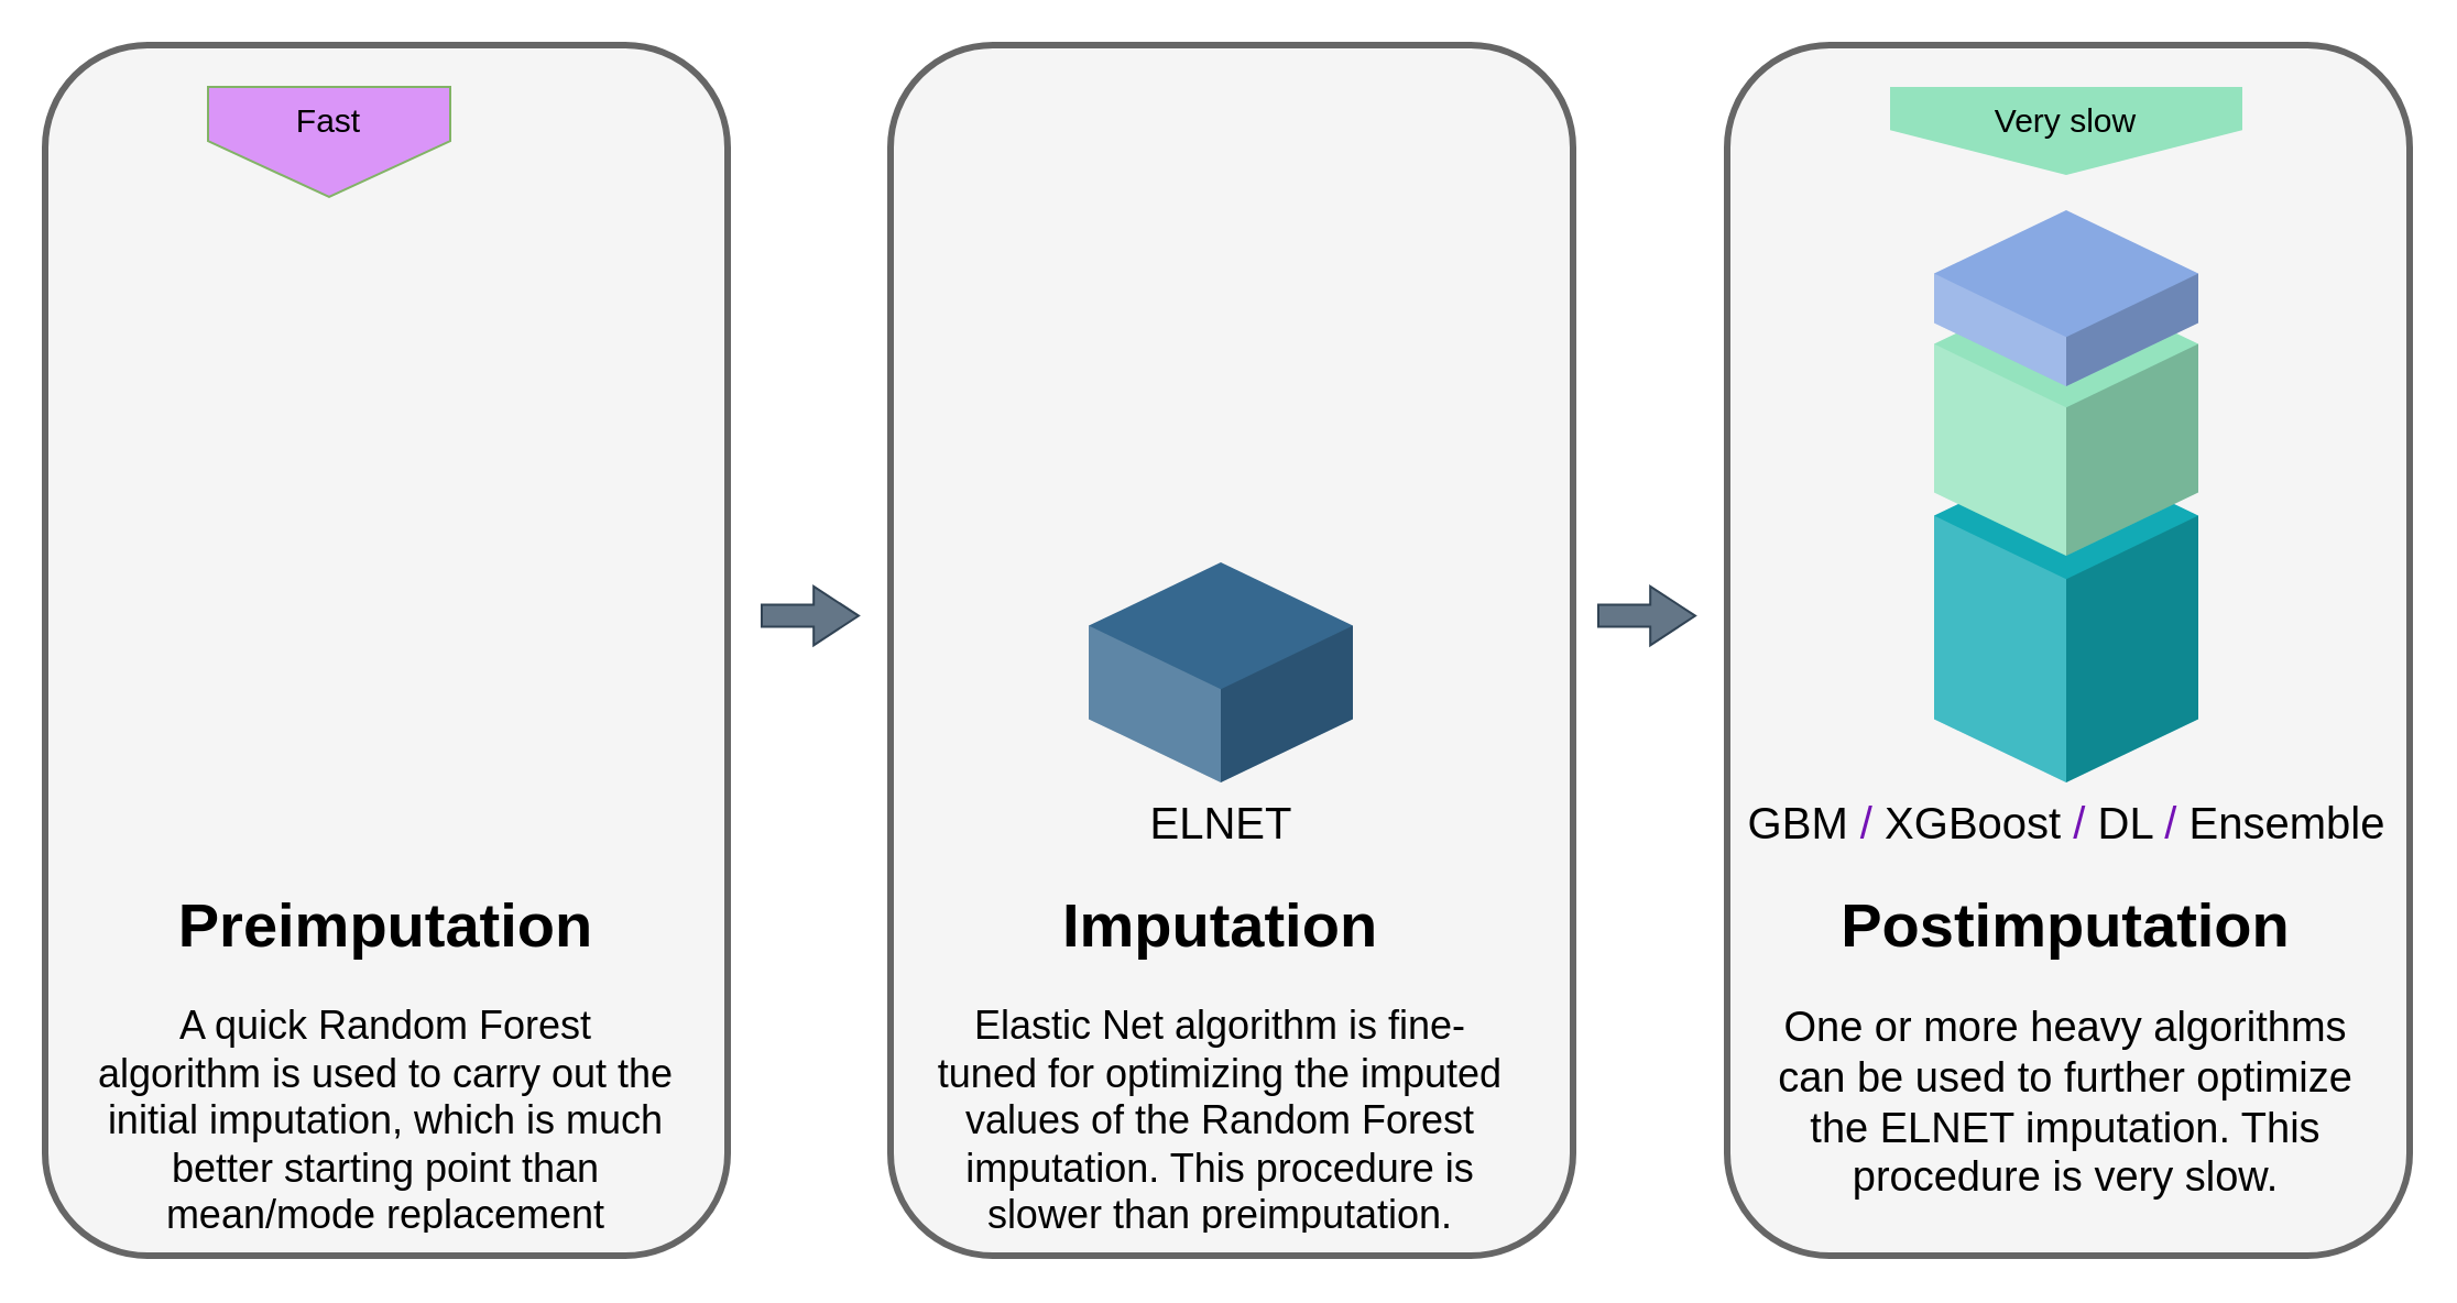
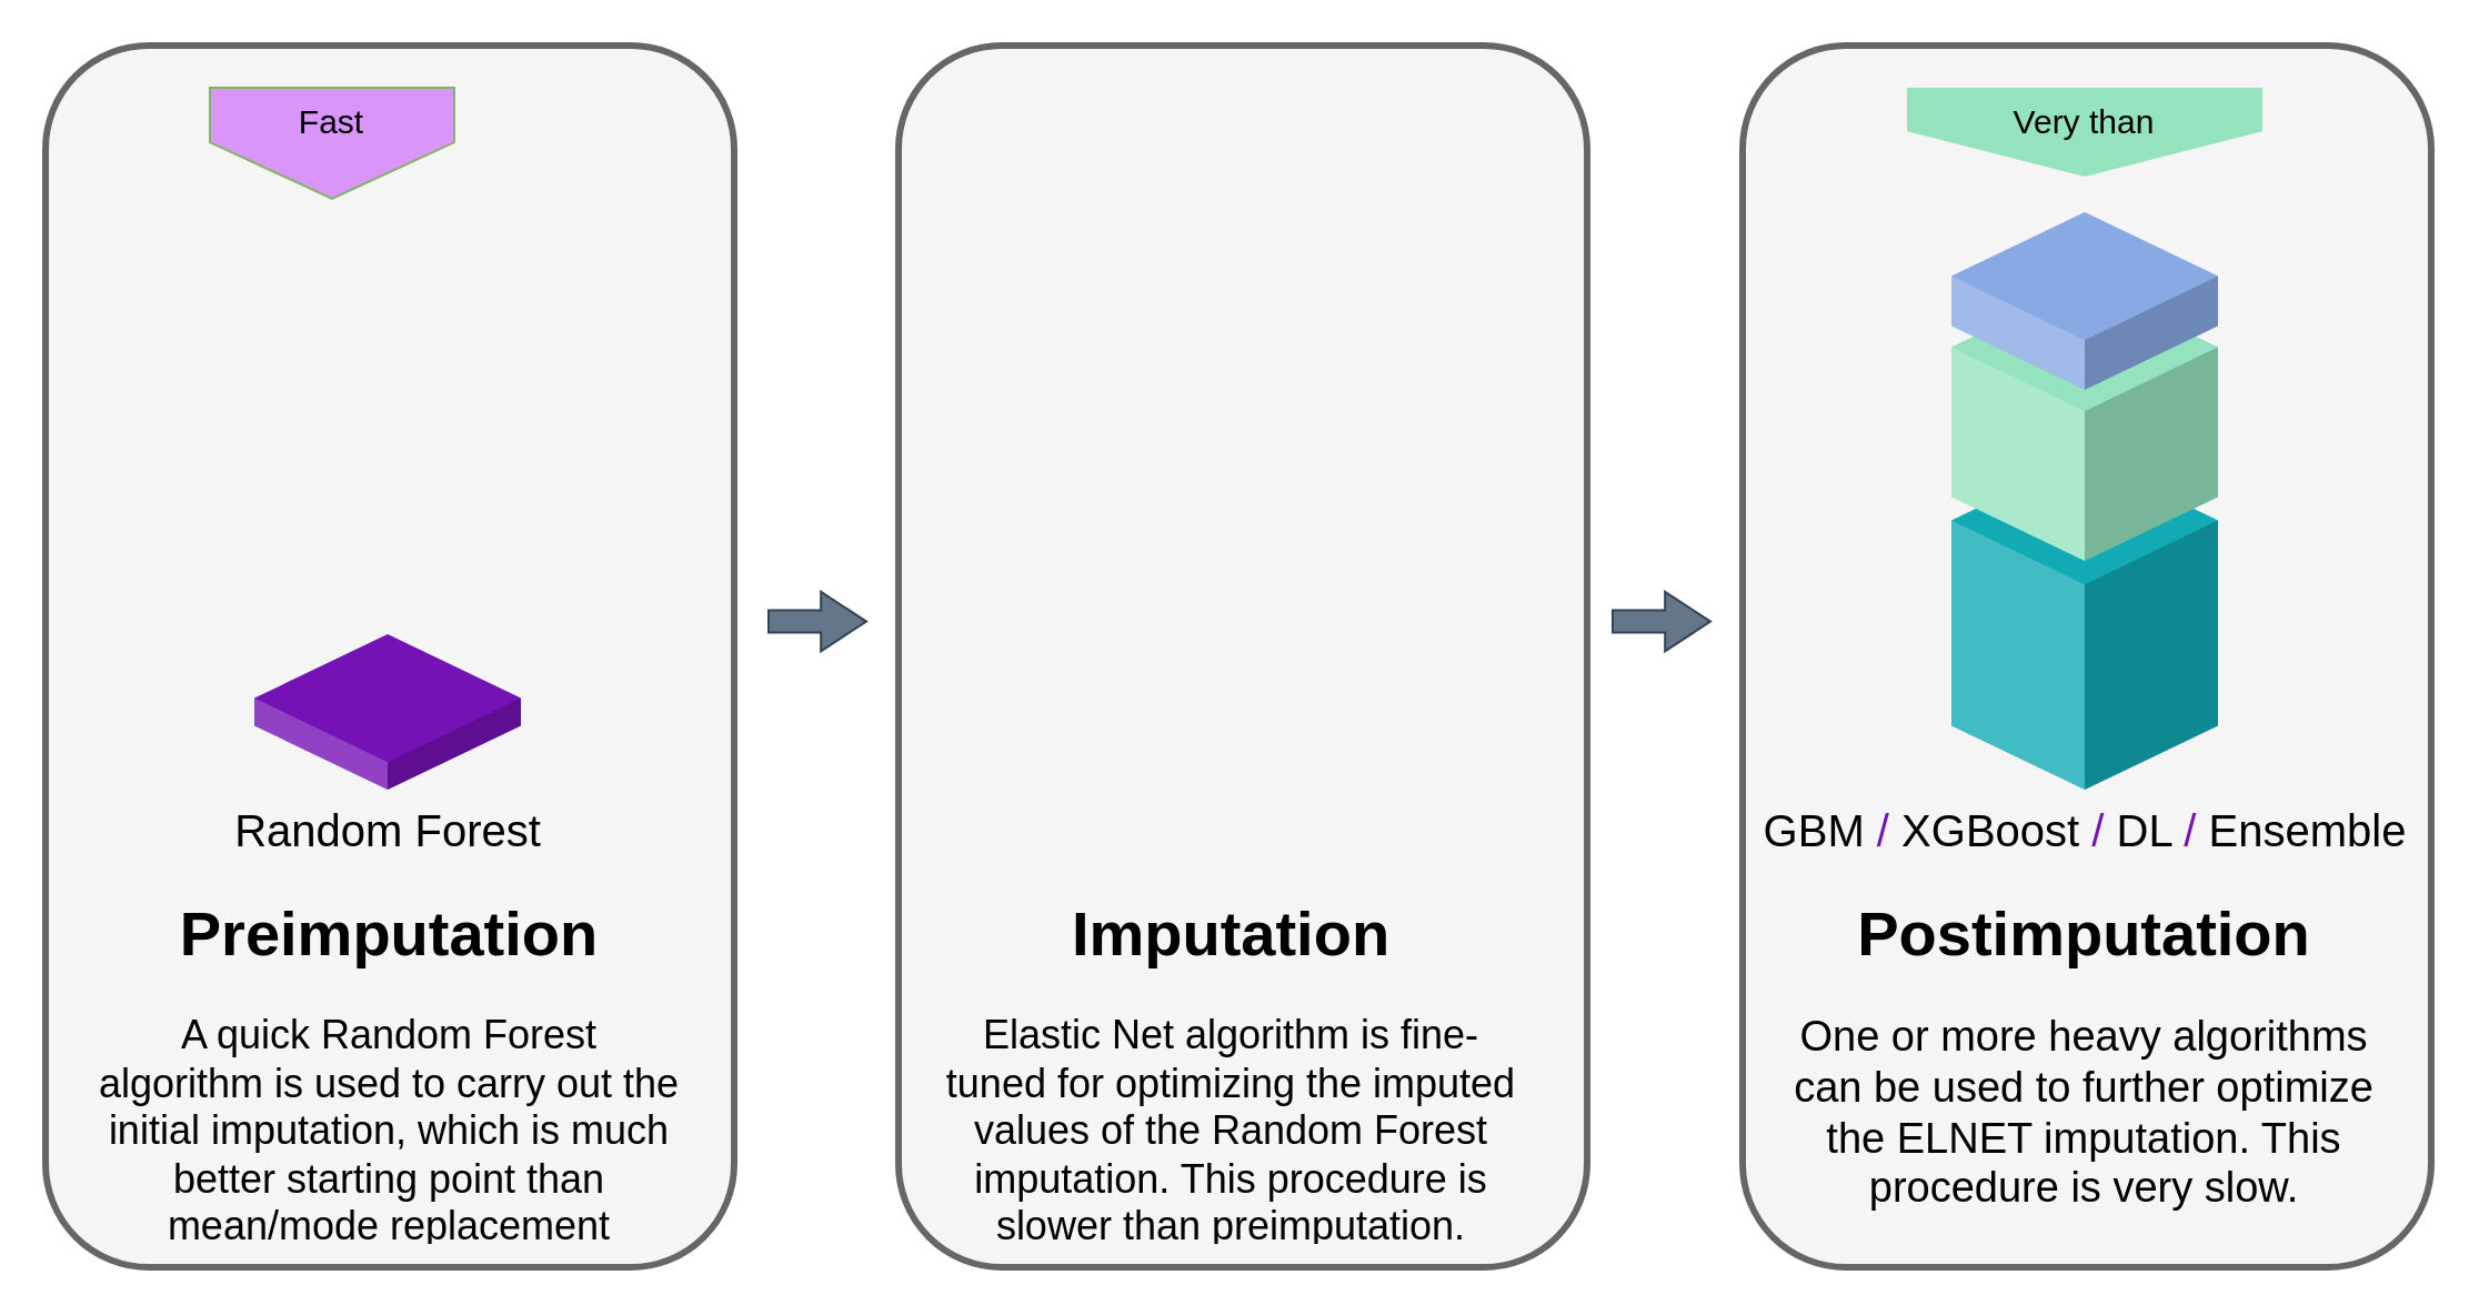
- <mxCell id="17" value="Very slow" style="shape=offPageConnector;whiteSpace=wrap;html=1;fillColor=#94E3BE;fontSize=15;fontColor=#000000;size=0.509;verticalAlign=top;strokeColor=none;" vertex="1" parent="1"><mxGeometry x="858" y="39" width="160" height="40" as="geometry" /></mxCell>
+ <mxCell id="17" value="Very than" style="shape=offPageConnector;whiteSpace=wrap;html=1;fillColor=#94E3BE;fontSize=15;fontColor=#000000;size=0.509;verticalAlign=top;strokeColor=none;" vertex="1" parent="1"><mxGeometry x="858" y="39" width="160" height="40" as="geometry" /></mxCell>
- <mxCell id="10" value="ELNET" style="verticalLabelPosition=bottom;verticalAlign=top;html=1;shape=mxgraph.infographic.shadedCube;isoAngle=15;fillColor=#36688F;strokeColor=none;fontFamily=Helvetica;fontSize=20;align=center;strokeWidth=2;" parent="1" vertex="1"><mxGeometry x="494" y="255" width="120" height="100" as="geometry" /></mxCell>
+ <mxCell id="3" value="Random Forest" style="verticalLabelPosition=bottom;verticalAlign=top;html=1;shape=mxgraph.infographic.shadedCube;isoAngle=15;fillColor=#7412B5;strokeColor=none;fontFamily=Helvetica;fontSize=20;align=center;strokeWidth=2;" parent="1" vertex="1"><mxGeometry x="114" y="285" width="120" height="70" as="geometry" /></mxCell>
